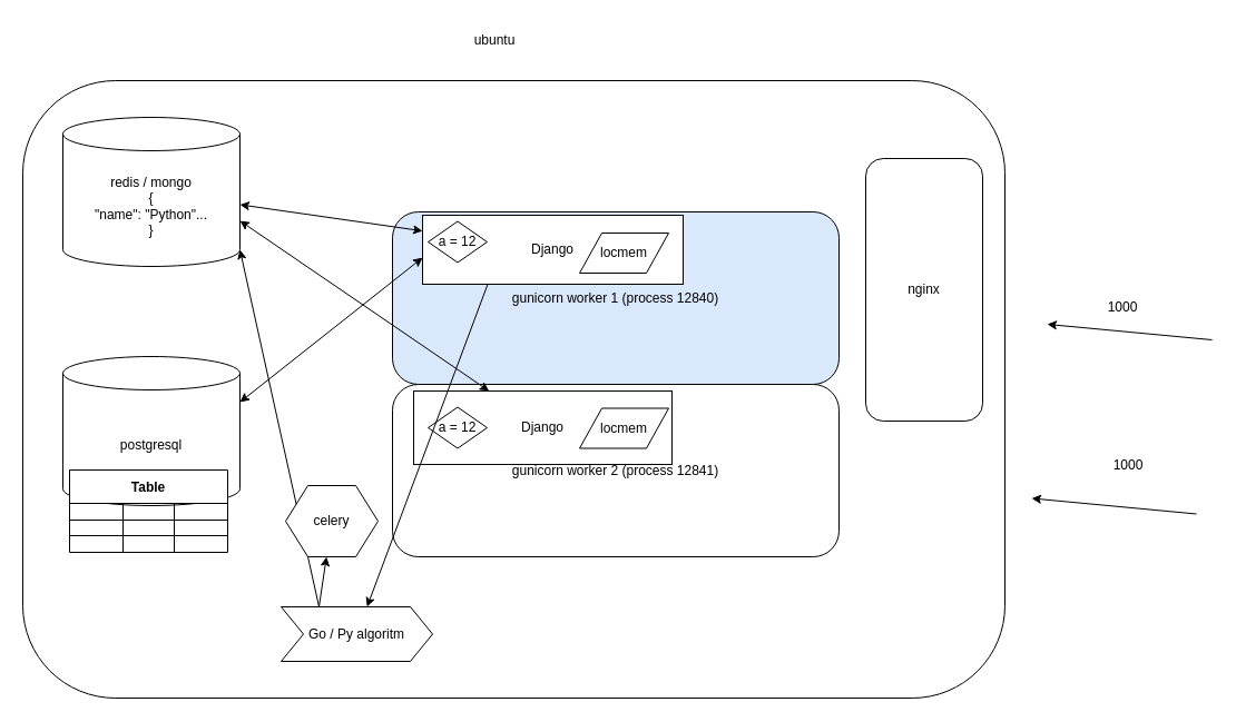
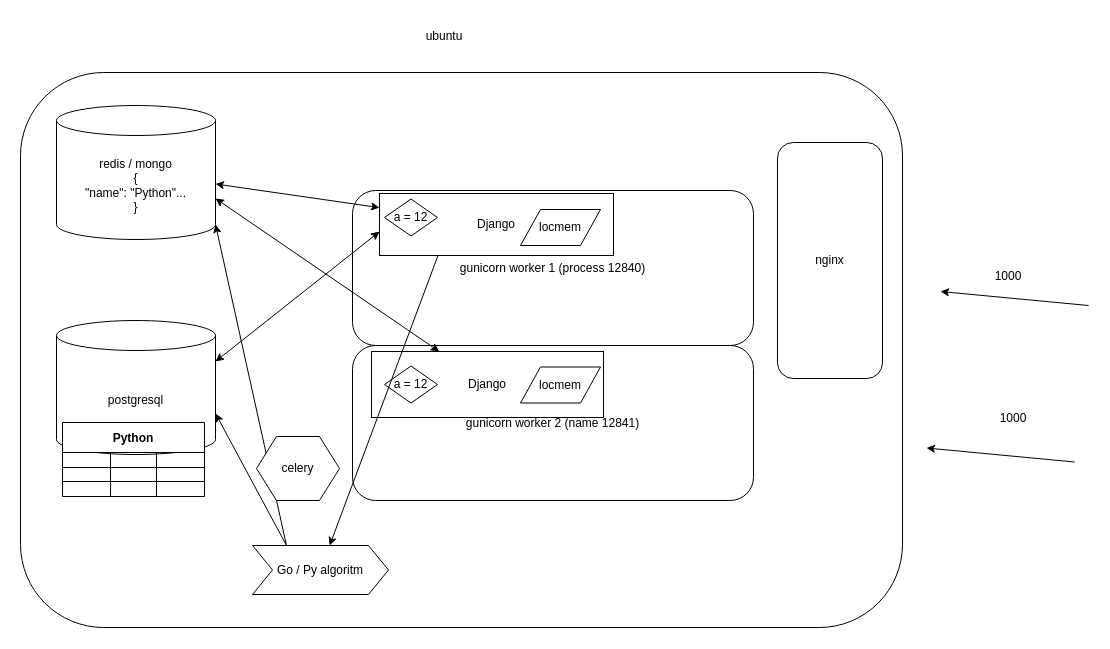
- <mxCell id="3" value="gunicorn worker 1 (process 12840)" style="rounded=1;whiteSpace=wrap;html=1;fillColor=#dae8fc;" vertex="1" parent="1"><mxGeometry x="352" y="190" width="401" height="155" as="geometry" /></mxCell>
+ <mxCell id="3" value="gunicorn worker 1 (process 12840)" style="rounded=1;whiteSpace=wrap;html=1;" vertex="1" parent="1"><mxGeometry x="352" y="190" width="401" height="155" as="geometry" /></mxCell>
- <mxCell id="7" value="gunicorn worker 2 (process 12841)" style="rounded=1;whiteSpace=wrap;html=1;" vertex="1" parent="1"><mxGeometry x="352" y="345" width="401" height="155" as="geometry" /></mxCell>
+ <mxCell id="7" value="gunicorn worker 2 (name 12841)" style="rounded=1;whiteSpace=wrap;html=1;" vertex="1" parent="1"><mxGeometry x="352" y="345" width="401" height="155" as="geometry" /></mxCell>
- <mxCell id="21" value="Table" style="shape=table;startSize=30;container=1;collapsible=0;childLayout=tableLayout;fontStyle=1;align=center;" vertex="1" parent="1"><mxGeometry x="62" y="422" width="142" height="74" as="geometry" /></mxCell>
+ <mxCell id="21" value="Python" style="shape=table;startSize=30;container=1;collapsible=0;childLayout=tableLayout;fontStyle=1;align=center;" vertex="1" parent="1"><mxGeometry x="62" y="422" width="142" height="74" as="geometry" /></mxCell>
- <mxCell id="39" value="" style="endArrow=classic;html=1;rounded=0;exitX=0.25;exitY=0;exitDx=0;exitDy=0;" edge="1" parent="1" source="35" target="38"><mxGeometry width="50" height="50" relative="1" as="geometry"><mxPoint x="216" y="568" as="sourcePoint" /><mxPoint x="266" y="518" as="targetPoint" /></mxGeometry></mxCell>
+ <mxCell id="39" value="" style="endArrow=classic;html=1;rounded=0;entryX=1;entryY=0;entryDx=0;entryDy=93;entryPerimeter=0;exitX=0.25;exitY=0;exitDx=0;exitDy=0;" edge="1" parent="1" source="35" target="20"><mxGeometry width="50" height="50" relative="1" as="geometry"><mxPoint x="216" y="568" as="sourcePoint" /><mxPoint x="266" y="518" as="targetPoint" /></mxGeometry></mxCell>
